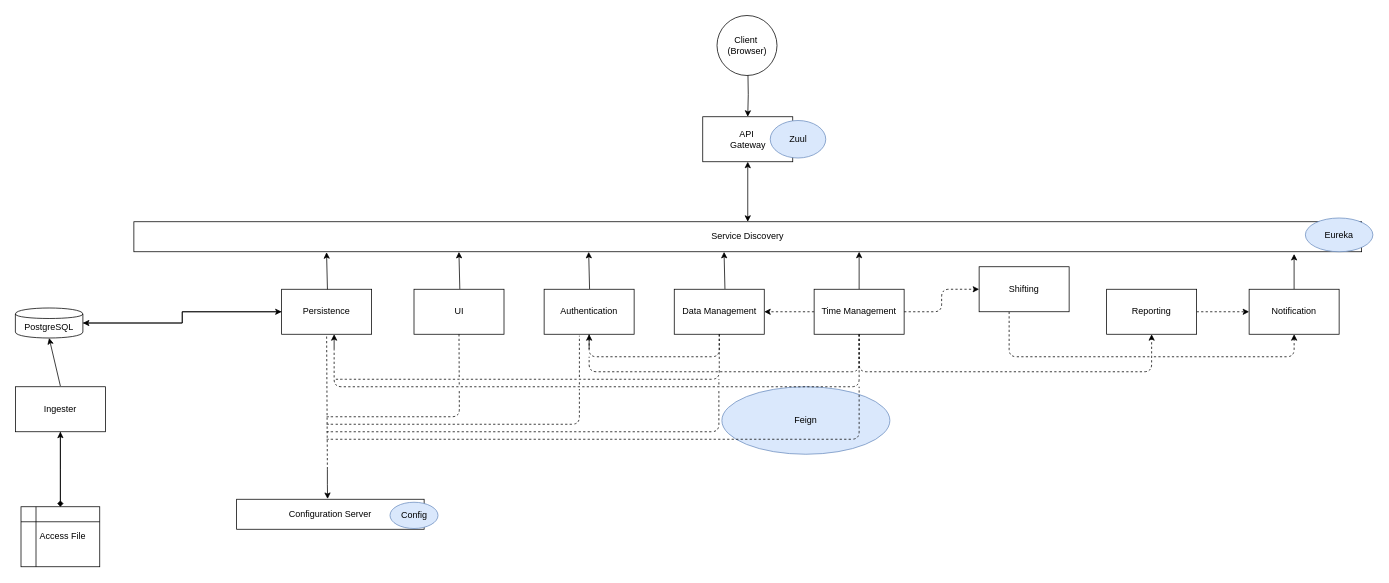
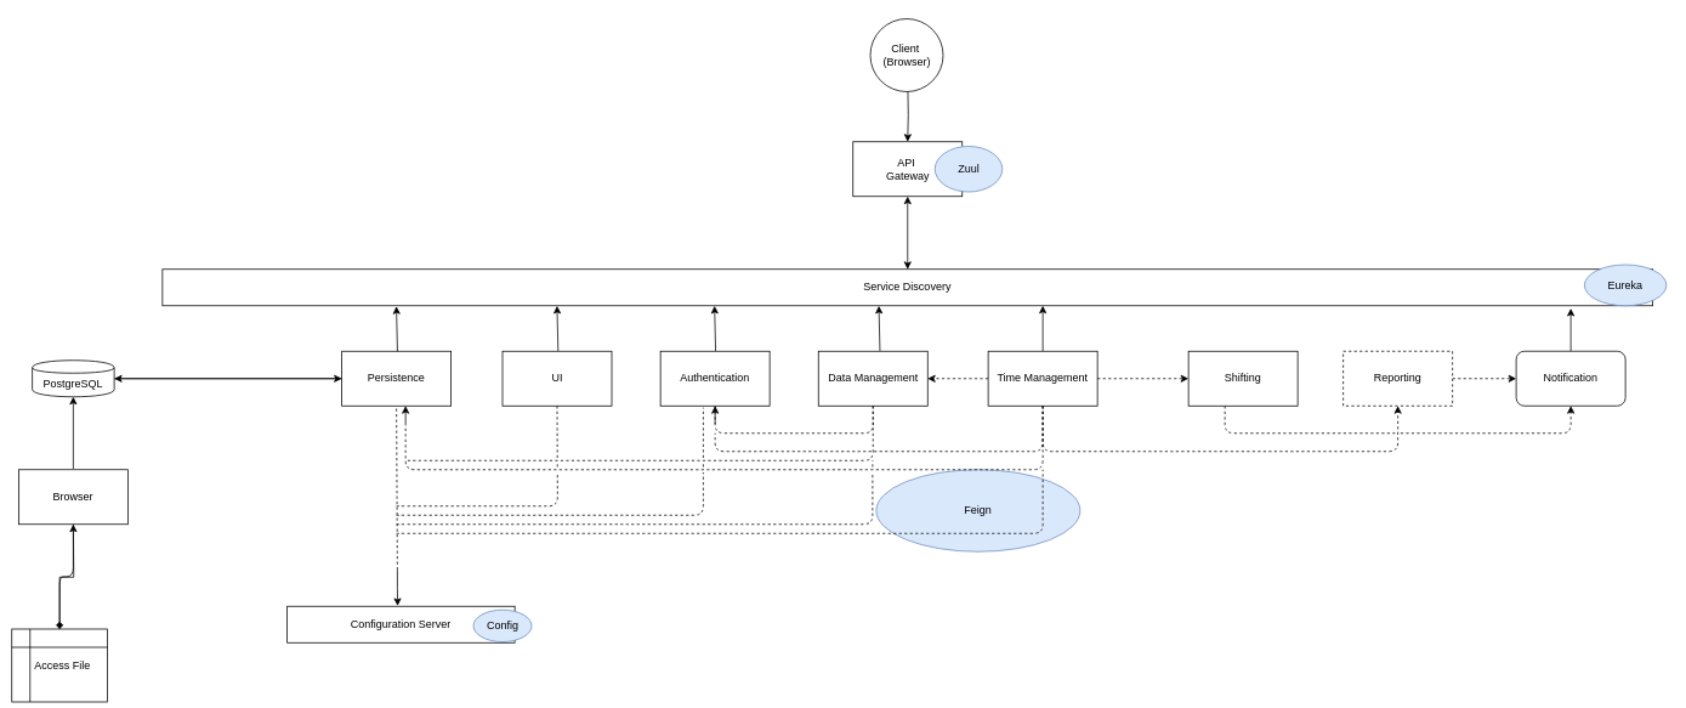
- <mxCell id="48" value="Shifting&lt;br&gt;" style="rounded=0;whiteSpace=wrap;html=1;" vertex="1" parent="1"><mxGeometry x="1305" y="355" width="120" height="60" as="geometry" /></mxCell>
+ <mxCell id="48" value="Shifting&lt;br&gt;" style="rounded=0;whiteSpace=wrap;html=1;" vertex="1" parent="1"><mxGeometry x="1305" y="385" width="120" height="60" as="geometry" /></mxCell>
- <mxCell id="50" value="Reporting&lt;br&gt;" style="rounded=0;whiteSpace=wrap;html=1;" vertex="1" parent="1"><mxGeometry x="1475" y="385" width="120" height="60" as="geometry" /></mxCell>
+ <mxCell id="50" value="Reporting&lt;br&gt;" style="rounded=0;whiteSpace=wrap;html=1;dashed=1;" vertex="1" parent="1"><mxGeometry x="1475" y="385" width="120" height="60" as="geometry" /></mxCell>
- <mxCell id="46" value="Notification" style="rounded=0;whiteSpace=wrap;html=1;" vertex="1" parent="1"><mxGeometry x="1665" y="385" width="120" height="60" as="geometry" /></mxCell>
+ <mxCell id="46" value="Notification" style="whiteSpace=wrap;html=1;rounded=1;" vertex="1" parent="1"><mxGeometry x="1665" y="385" width="120" height="60" as="geometry" /></mxCell>
- <mxCell id="12" value="PostgreSQL" style="shape=cylinder;whiteSpace=wrap;html=1;boundedLbl=1;backgroundOutline=1;" vertex="1" parent="1"><mxGeometry x="20" y="410" width="90" height="40" as="geometry" /></mxCell>
+ <mxCell id="12" value="PostgreSQL" style="shape=cylinder;whiteSpace=wrap;html=1;boundedLbl=1;backgroundOutline=1;" vertex="1" parent="1"><mxGeometry x="35" y="395" width="90" height="40" as="geometry" /></mxCell>
- <mxCell id="9" value="Ingester&lt;br&gt;" style="rounded=0;whiteSpace=wrap;html=1;" vertex="1" parent="1"><mxGeometry x="20" y="515" width="120" height="60" as="geometry" /></mxCell>
+ <mxCell id="9" value="Browser&lt;br&gt;" style="rounded=0;whiteSpace=wrap;html=1;" vertex="1" parent="1"><mxGeometry x="20" y="515" width="120" height="60" as="geometry" /></mxCell>
- <mxCell id="17" value="&amp;nbsp; Access File" style="shape=internalStorage;whiteSpace=wrap;html=1;backgroundOutline=1;" vertex="1" parent="1"><mxGeometry x="27.5" y="675" width="105" height="80" as="geometry" /></mxCell>
+ <mxCell id="17" value="&amp;nbsp; Access File" style="shape=internalStorage;whiteSpace=wrap;html=1;backgroundOutline=1;" vertex="1" parent="1"><mxGeometry x="12.5" y="690" width="105" height="80" as="geometry" /></mxCell>
